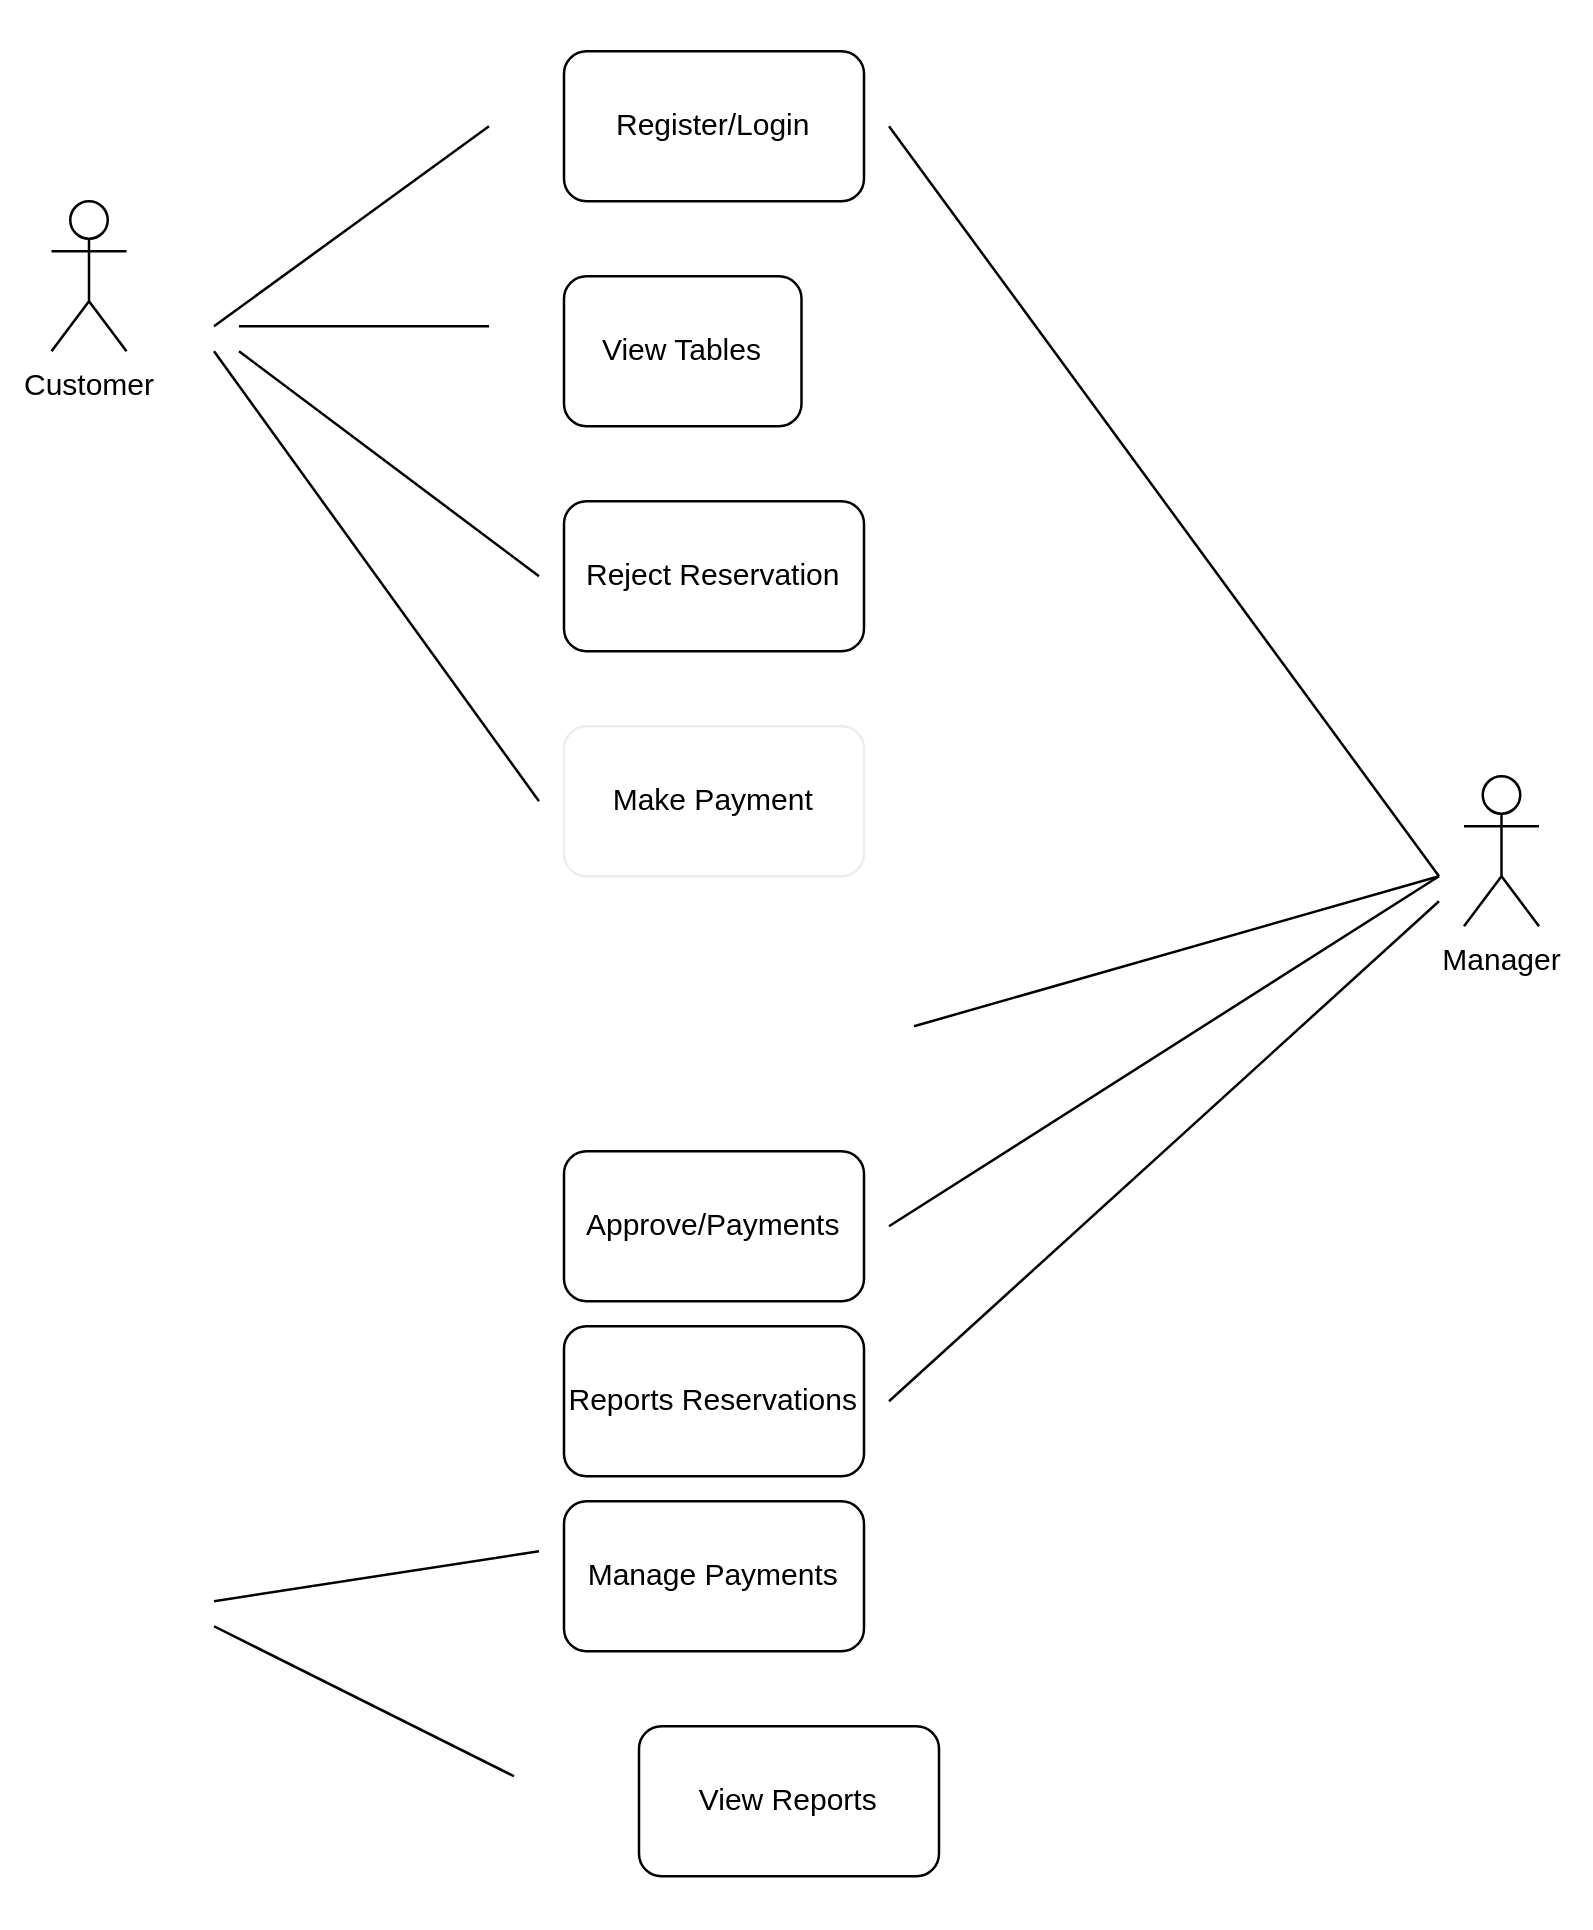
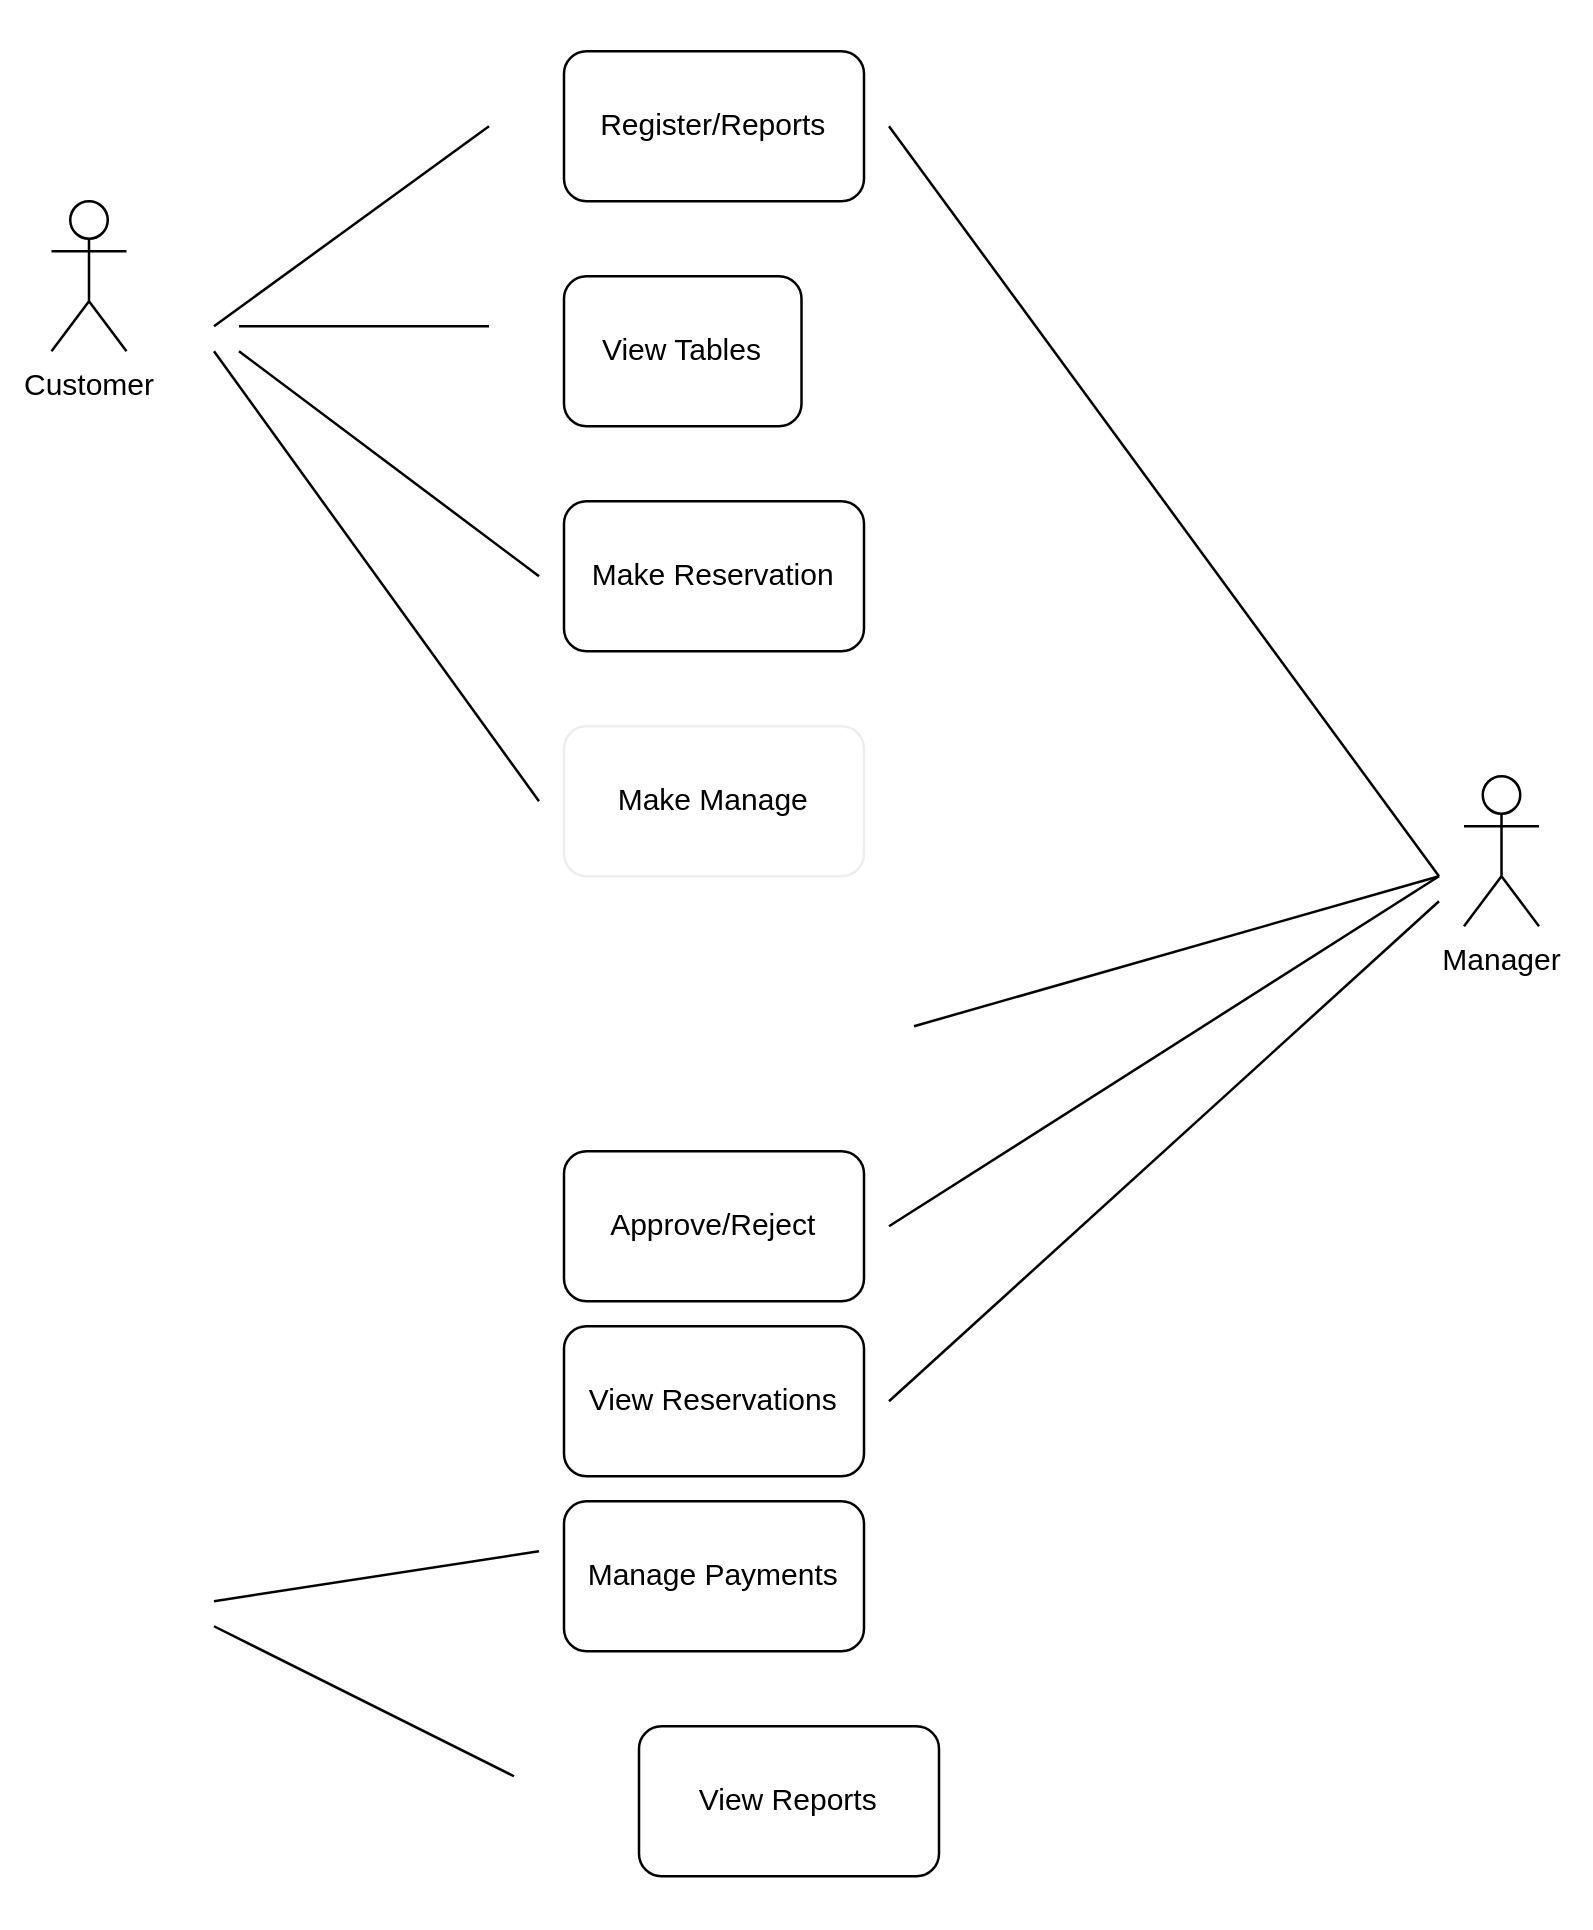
- <mxCell id="3" value="Register/Login" style="rounded=1;whiteSpace=wrap;html=1;fillColor=none;strokeColor=light-dark(#000000,#000000);fontColor=light-dark(#000000,#000000);" parent="1" vertex="1"><mxGeometry x="225" y="20" width="120" height="60" as="geometry" /></mxCell>
+ <mxCell id="3" value="Register/Reports" style="rounded=1;whiteSpace=wrap;html=1;fillColor=none;strokeColor=light-dark(#000000,#000000);fontColor=light-dark(#000000,#000000);" parent="1" vertex="1"><mxGeometry x="225" y="20" width="120" height="60" as="geometry" /></mxCell>
- <mxCell id="5" value="Reject Reservation" style="rounded=1;whiteSpace=wrap;html=1;fillColor=none;strokeColor=light-dark(#000000,#000000);fontColor=light-dark(#000000,#000000);" parent="1" vertex="1"><mxGeometry x="225" y="200" width="120" height="60" as="geometry" /></mxCell>
+ <mxCell id="5" value="Make Reservation" style="rounded=1;whiteSpace=wrap;html=1;fillColor=none;strokeColor=light-dark(#000000,#000000);fontColor=light-dark(#000000,#000000);" parent="1" vertex="1"><mxGeometry x="225" y="200" width="120" height="60" as="geometry" /></mxCell>
- <mxCell id="6" value="Make Payment" style="rounded=1;whiteSpace=wrap;html=1;fillColor=none;strokeColor=light-dark(#EDEDED,#000000);fontColor=light-dark(#000000,#000000);" parent="1" vertex="1"><mxGeometry x="225" y="290" width="120" height="60" as="geometry" /></mxCell>
+ <mxCell id="6" value="Make Manage" style="rounded=1;whiteSpace=wrap;html=1;fillColor=none;strokeColor=light-dark(#EDEDED,#000000);fontColor=light-dark(#000000,#000000);" parent="1" vertex="1"><mxGeometry x="225" y="290" width="120" height="60" as="geometry" /></mxCell>
- <mxCell id="7" value="&lt;font style=&quot;color: light-dark(rgb(0, 0, 0), rgb(0, 0, 0));&quot;&gt;Approve/Payments&lt;/font&gt;" style="rounded=1;whiteSpace=wrap;html=1;fillColor=light-dark(#FFFFFF,#FFFFFF);strokeColor=light-dark(#000000,#000000);" parent="1" vertex="1"><mxGeometry x="225" y="460" width="120" height="60" as="geometry" /></mxCell>
+ <mxCell id="7" value="&lt;font style=&quot;color: light-dark(rgb(0, 0, 0), rgb(0, 0, 0));&quot;&gt;Approve/Reject&lt;/font&gt;" style="rounded=1;whiteSpace=wrap;html=1;fillColor=light-dark(#FFFFFF,#FFFFFF);strokeColor=light-dark(#000000,#000000);" parent="1" vertex="1"><mxGeometry x="225" y="460" width="120" height="60" as="geometry" /></mxCell>
- <mxCell id="8" value="&lt;font style=&quot;color: light-dark(rgb(0, 0, 0), rgb(0, 0, 0));&quot;&gt;Reports Reservations&lt;/font&gt;" style="rounded=1;whiteSpace=wrap;html=1;fillColor=light-dark(#FFFFFF,#FFFFFF);strokeColor=light-dark(#000000,#000000);" parent="1" vertex="1"><mxGeometry x="225" y="530" width="120" height="60" as="geometry" /></mxCell>
+ <mxCell id="8" value="&lt;font style=&quot;color: light-dark(rgb(0, 0, 0), rgb(0, 0, 0));&quot;&gt;View Reservations&lt;/font&gt;" style="rounded=1;whiteSpace=wrap;html=1;fillColor=light-dark(#FFFFFF,#FFFFFF);strokeColor=light-dark(#000000,#000000);" parent="1" vertex="1"><mxGeometry x="225" y="530" width="120" height="60" as="geometry" /></mxCell>
